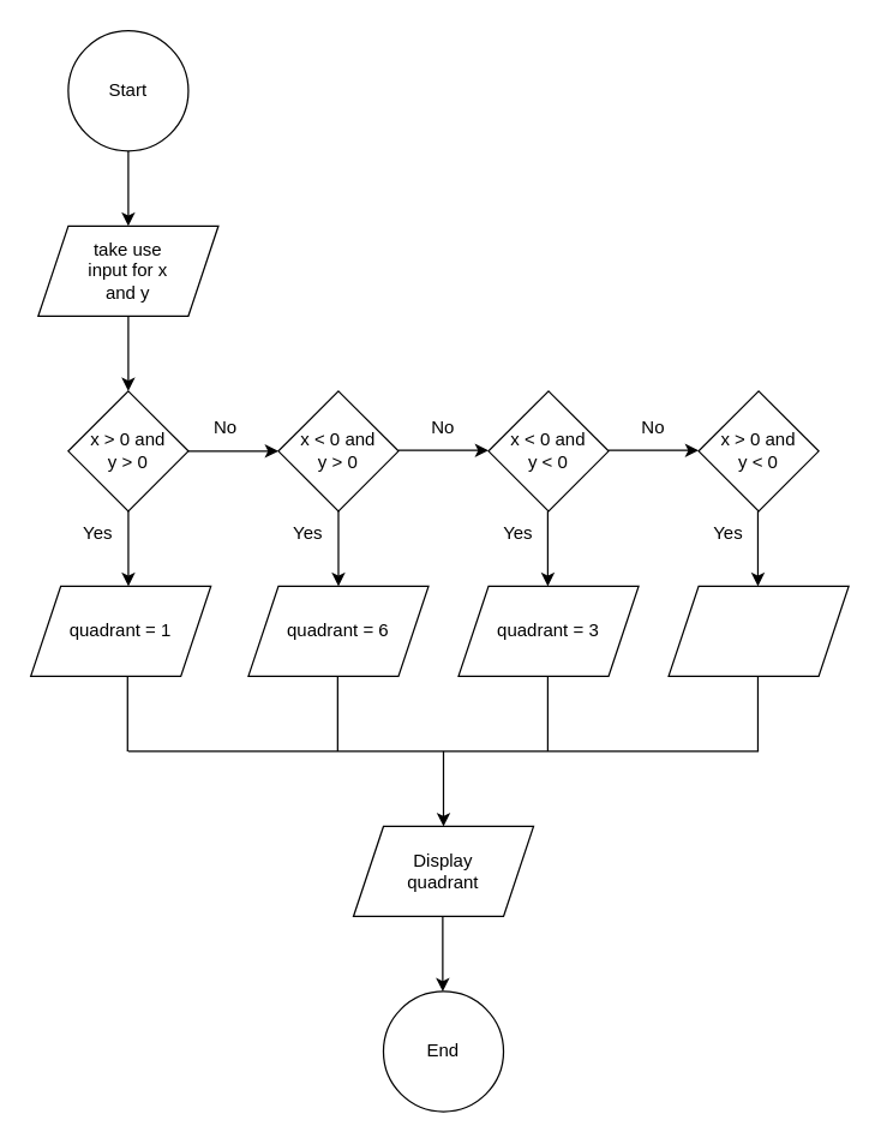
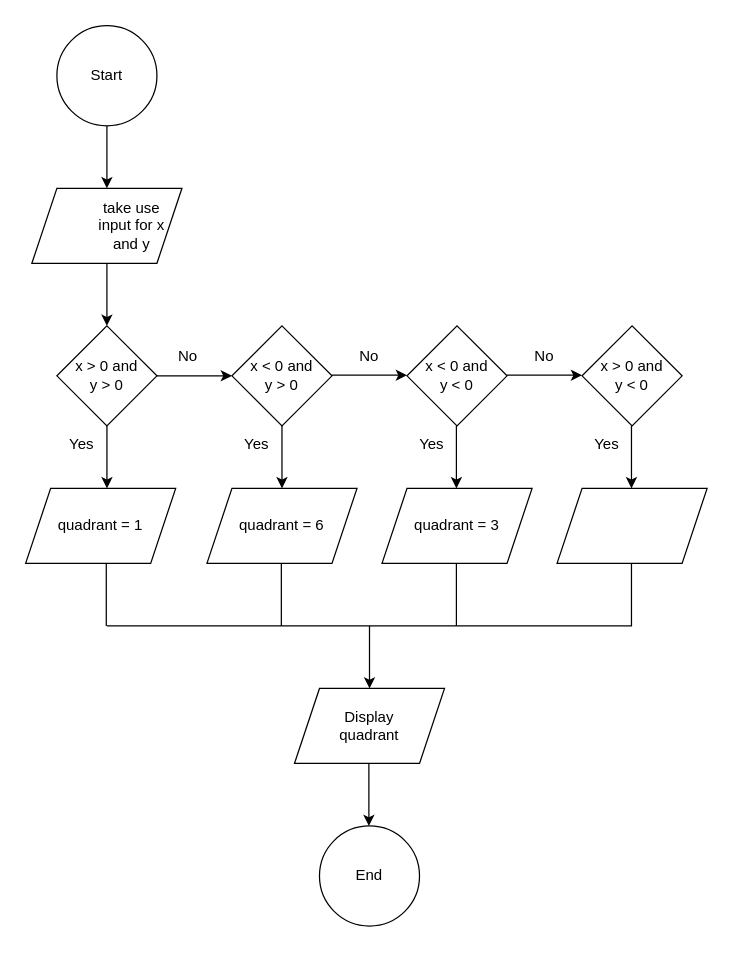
- <mxCell id="11" value="take use input for x and y" style="text;html=1;strokeColor=none;fillColor=none;align=center;verticalAlign=middle;whiteSpace=wrap;rounded=0;" vertex="1" parent="1"><mxGeometry x="55" y="165" width="60" height="30" as="geometry" /></mxCell>
+ <mxCell id="11" value="take use input for x and y" style="text;html=1;strokeColor=none;fillColor=none;align=center;verticalAlign=middle;whiteSpace=wrap;rounded=0;" vertex="1" parent="1"><mxGeometry x="75" y="165" width="60" height="30" as="geometry" /></mxCell>
